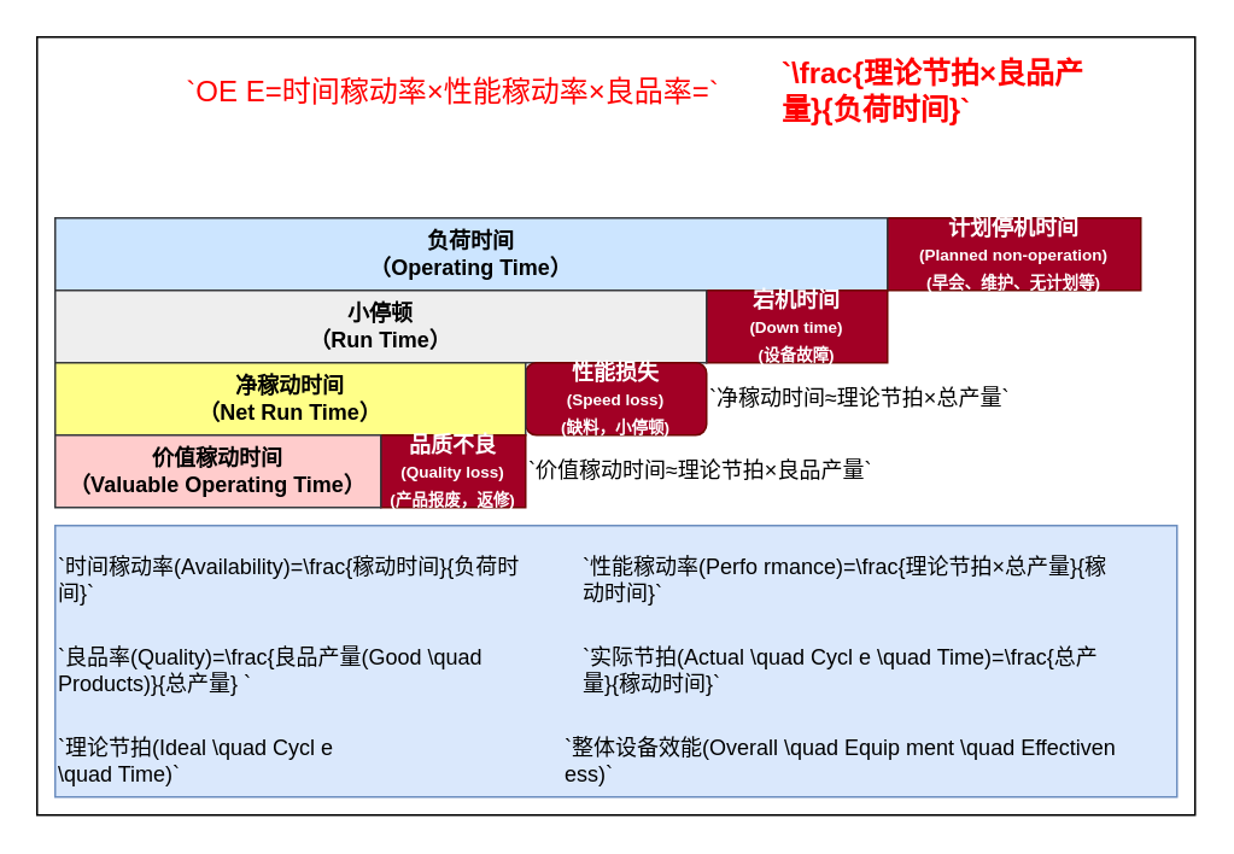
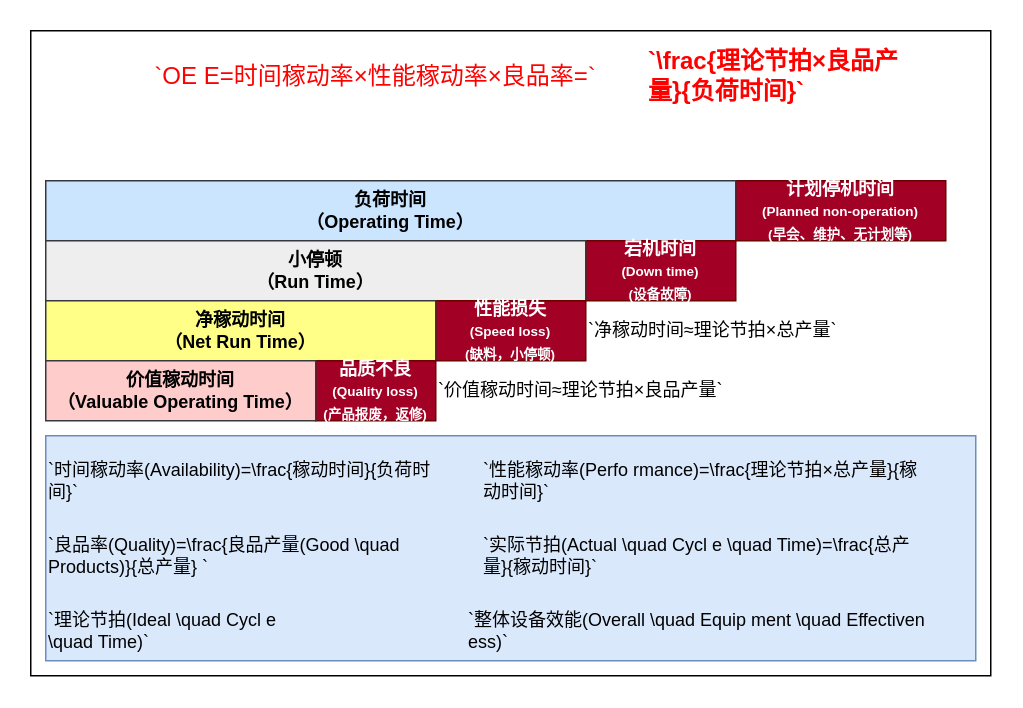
- <mxCell id="8" value="&lt;b&gt;性能损失&lt;/b&gt;&lt;div&gt;&lt;font style=&quot;font-size: 9px;&quot;&gt;&lt;b&gt;(&lt;/b&gt;&lt;span style=&quot;background-color: transparent;&quot;&gt;&lt;b&gt;Speed loss&lt;/b&gt;&lt;/span&gt;&lt;b style=&quot;background-color: transparent; color: light-dark(rgb(255, 255, 255), rgb(18, 18, 18));&quot;&gt;)&lt;/b&gt;&lt;/font&gt;&lt;/div&gt;&lt;div&gt;&lt;div&gt;&lt;b&gt;&lt;font style=&quot;font-size: 9px;&quot;&gt;(缺料，小停顿)&lt;/font&gt;&lt;/b&gt;&lt;/div&gt;&lt;/div&gt;" style="whiteSpace=wrap;html=1;fillColor=#a20025;strokeColor=#6F0000;fontColor=#ffffff;rounded=1;" parent="1" vertex="1"><mxGeometry x="290" y="200" width="100" height="40" as="geometry" /></mxCell>
+ <mxCell id="8" value="&lt;b&gt;性能损失&lt;/b&gt;&lt;div&gt;&lt;font style=&quot;font-size: 9px;&quot;&gt;&lt;b&gt;(&lt;/b&gt;&lt;span style=&quot;background-color: transparent;&quot;&gt;&lt;b&gt;Speed loss&lt;/b&gt;&lt;/span&gt;&lt;b style=&quot;background-color: transparent; color: light-dark(rgb(255, 255, 255), rgb(18, 18, 18));&quot;&gt;)&lt;/b&gt;&lt;/font&gt;&lt;/div&gt;&lt;div&gt;&lt;div&gt;&lt;b&gt;&lt;font style=&quot;font-size: 9px;&quot;&gt;(缺料，小停顿)&lt;/font&gt;&lt;/b&gt;&lt;/div&gt;&lt;/div&gt;" style="rounded=0;whiteSpace=wrap;html=1;fillColor=#a20025;strokeColor=#6F0000;fontColor=#ffffff;" parent="1" vertex="1"><mxGeometry x="290" y="200" width="100" height="40" as="geometry" /></mxCell>
